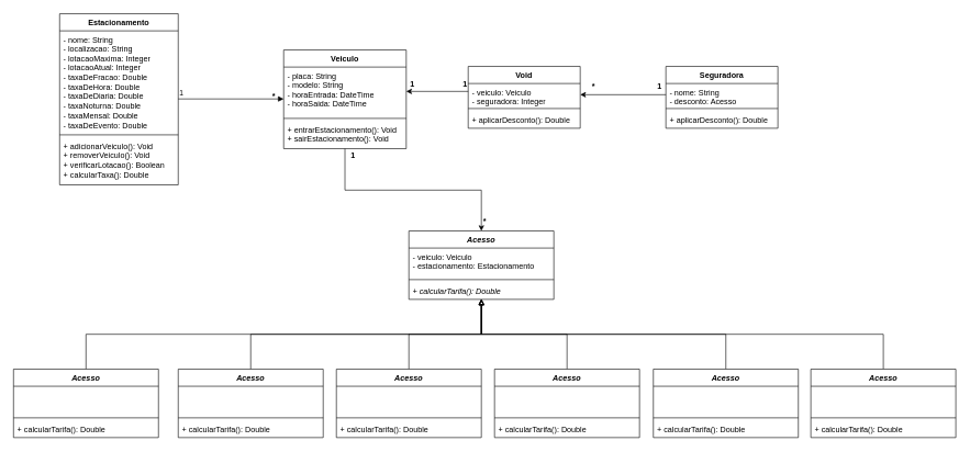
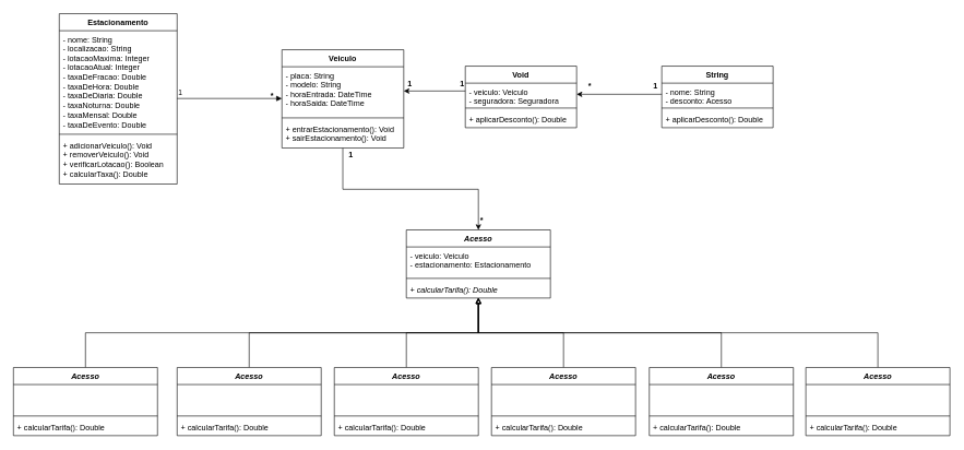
- <mxCell id="48" value="Seguradora" style="swimlane;fontStyle=1;align=center;verticalAlign=top;childLayout=stackLayout;horizontal=1;startSize=26;horizontalStack=0;resizeParent=1;resizeParentMax=0;resizeLast=0;collapsible=1;marginBottom=0;whiteSpace=wrap;html=1;" vertex="1" parent="1"><mxGeometry x="1010" y="100" width="170" height="94" as="geometry" /></mxCell>
+ <mxCell id="48" value="String" style="swimlane;fontStyle=1;align=center;verticalAlign=top;childLayout=stackLayout;horizontal=1;startSize=26;horizontalStack=0;resizeParent=1;resizeParentMax=0;resizeLast=0;collapsible=1;marginBottom=0;whiteSpace=wrap;html=1;" vertex="1" parent="1"><mxGeometry x="1010" y="100" width="170" height="94" as="geometry" /></mxCell>
- <mxCell id="54" value="&lt;div&gt;- veiculo: Veiculo&lt;/div&gt;&lt;div&gt;- seguradora: Integer&lt;/div&gt;" style="text;strokeColor=none;fillColor=none;align=left;verticalAlign=top;spacingLeft=4;spacingRight=4;overflow=hidden;rotatable=0;points=[[0,0.5],[1,0.5]];portConstraint=eastwest;whiteSpace=wrap;html=1;" vertex="1" parent="53"><mxGeometry y="26" width="170" height="34" as="geometry" /></mxCell>
+ <mxCell id="54" value="&lt;div&gt;- veiculo: Veiculo&lt;/div&gt;&lt;div&gt;- seguradora: Seguradora&lt;/div&gt;" style="text;strokeColor=none;fillColor=none;align=left;verticalAlign=top;spacingLeft=4;spacingRight=4;overflow=hidden;rotatable=0;points=[[0,0.5],[1,0.5]];portConstraint=eastwest;whiteSpace=wrap;html=1;" vertex="1" parent="53"><mxGeometry y="26" width="170" height="34" as="geometry" /></mxCell>
